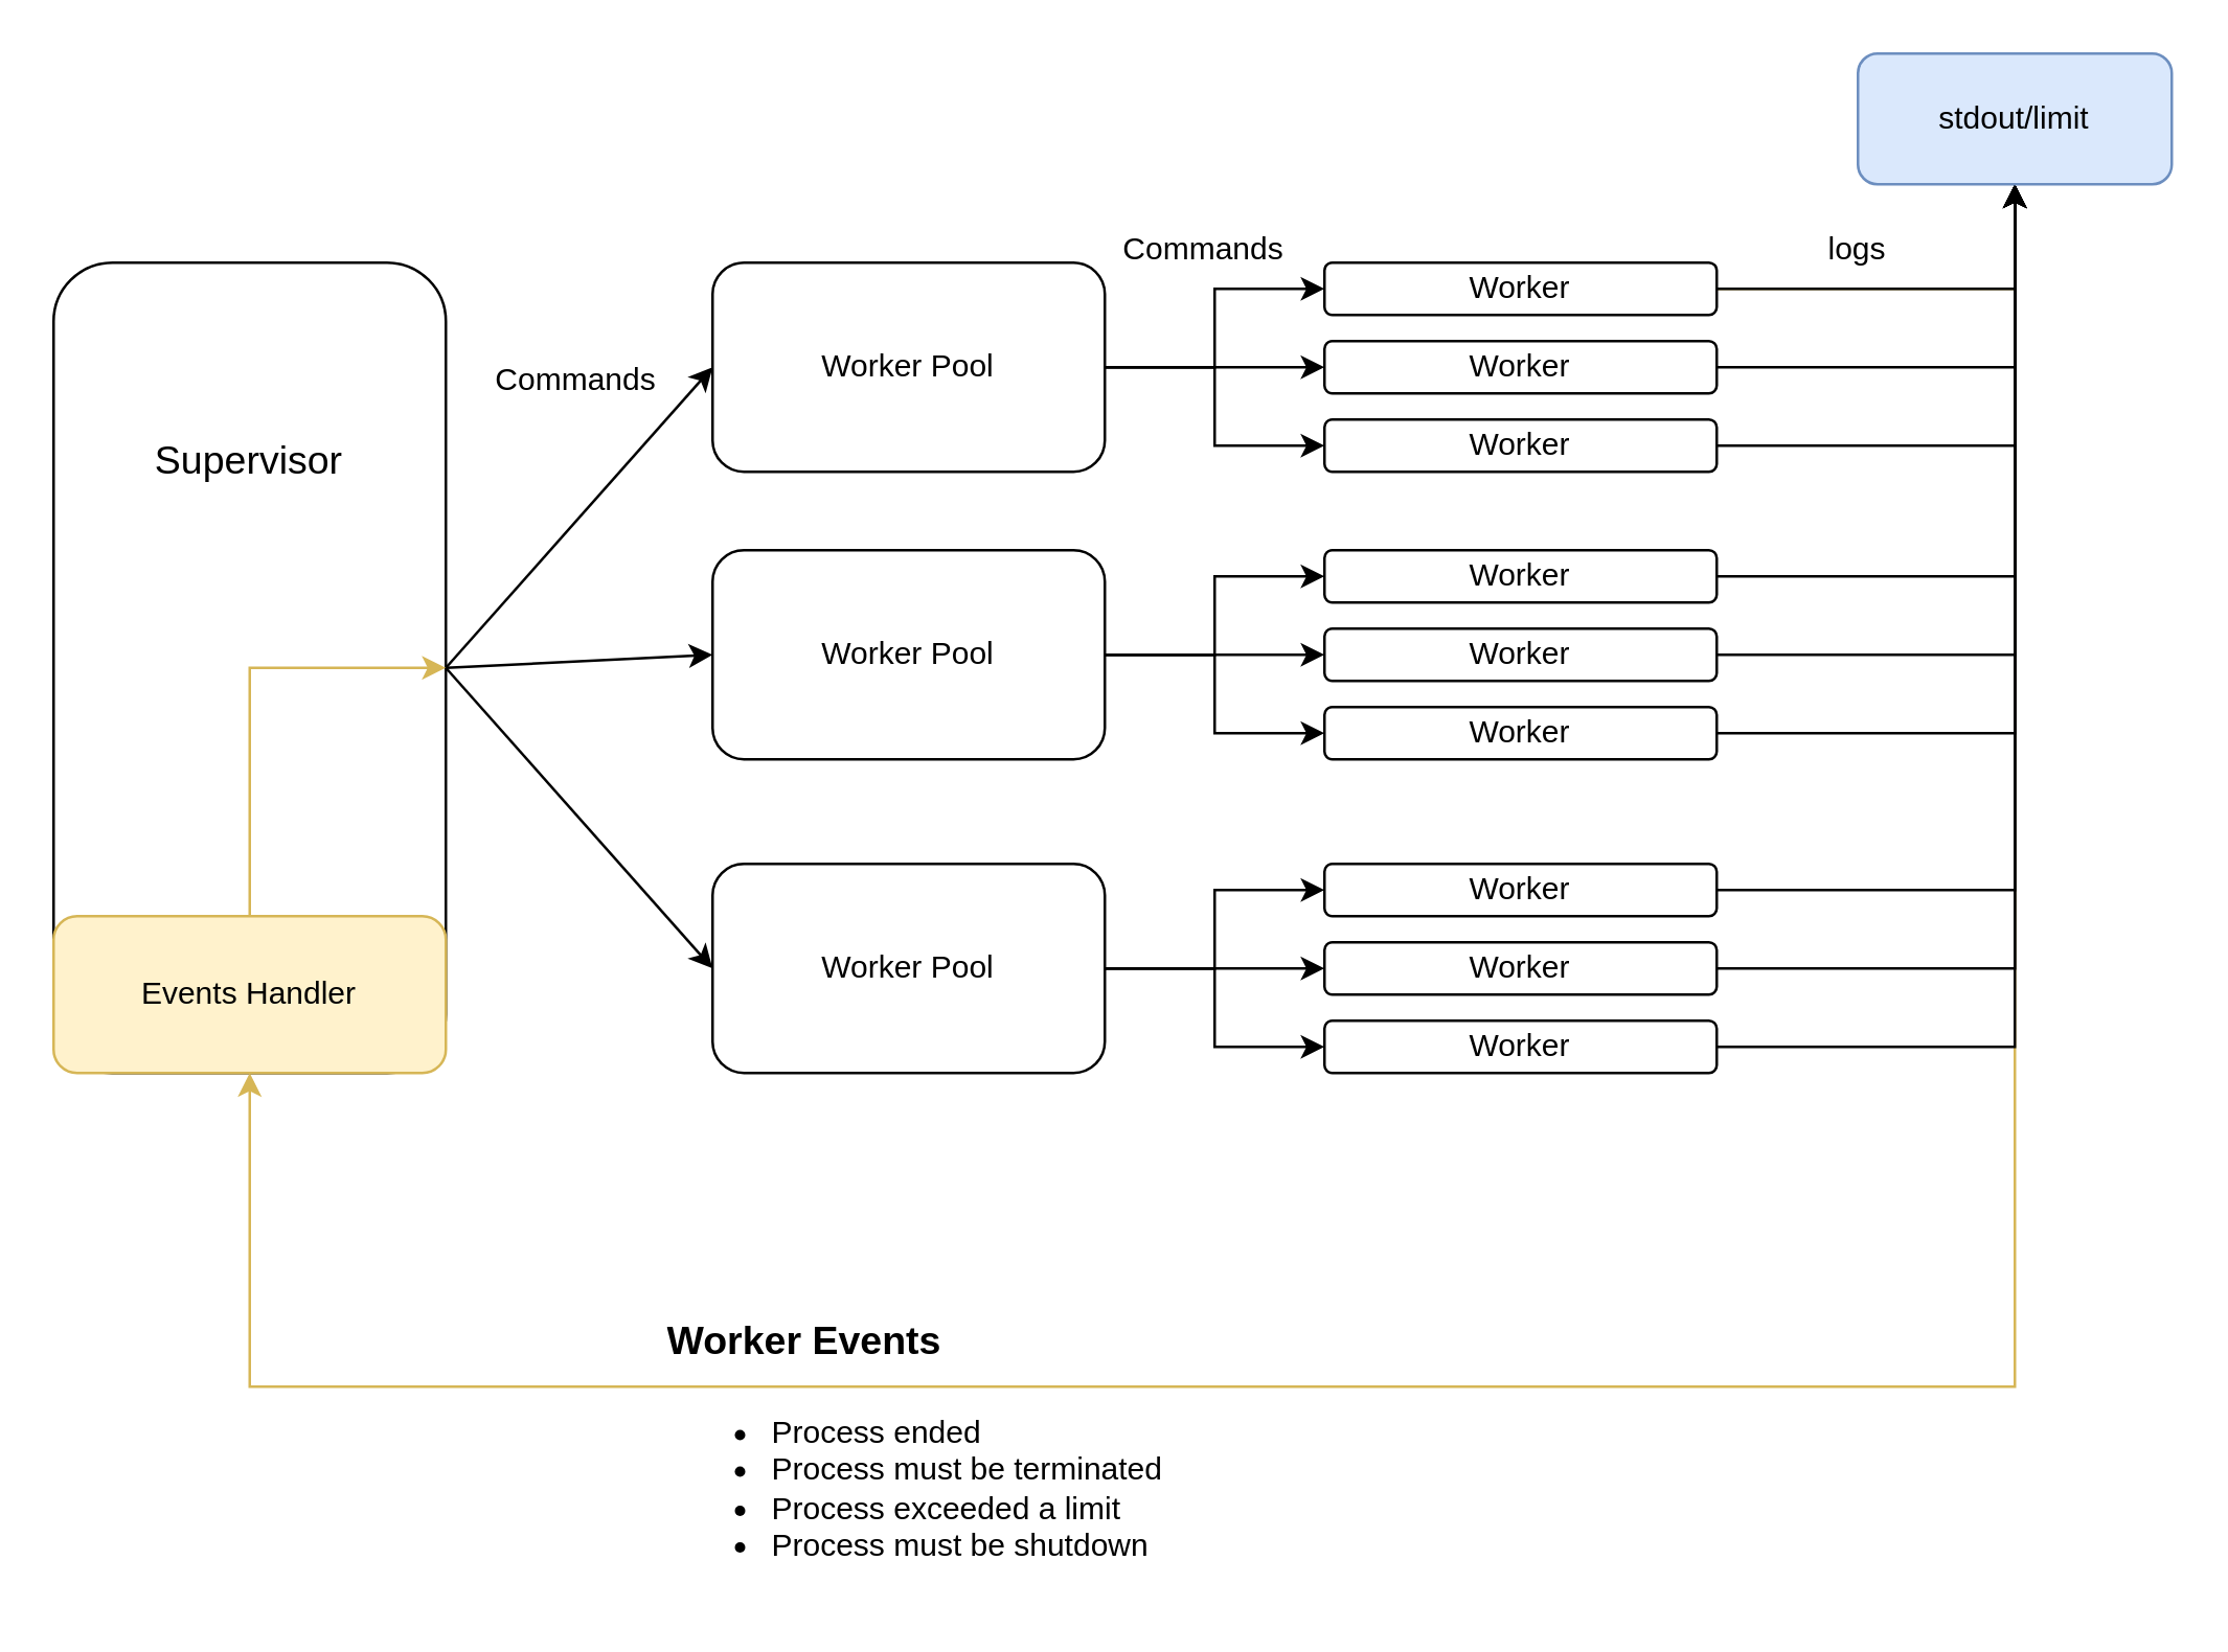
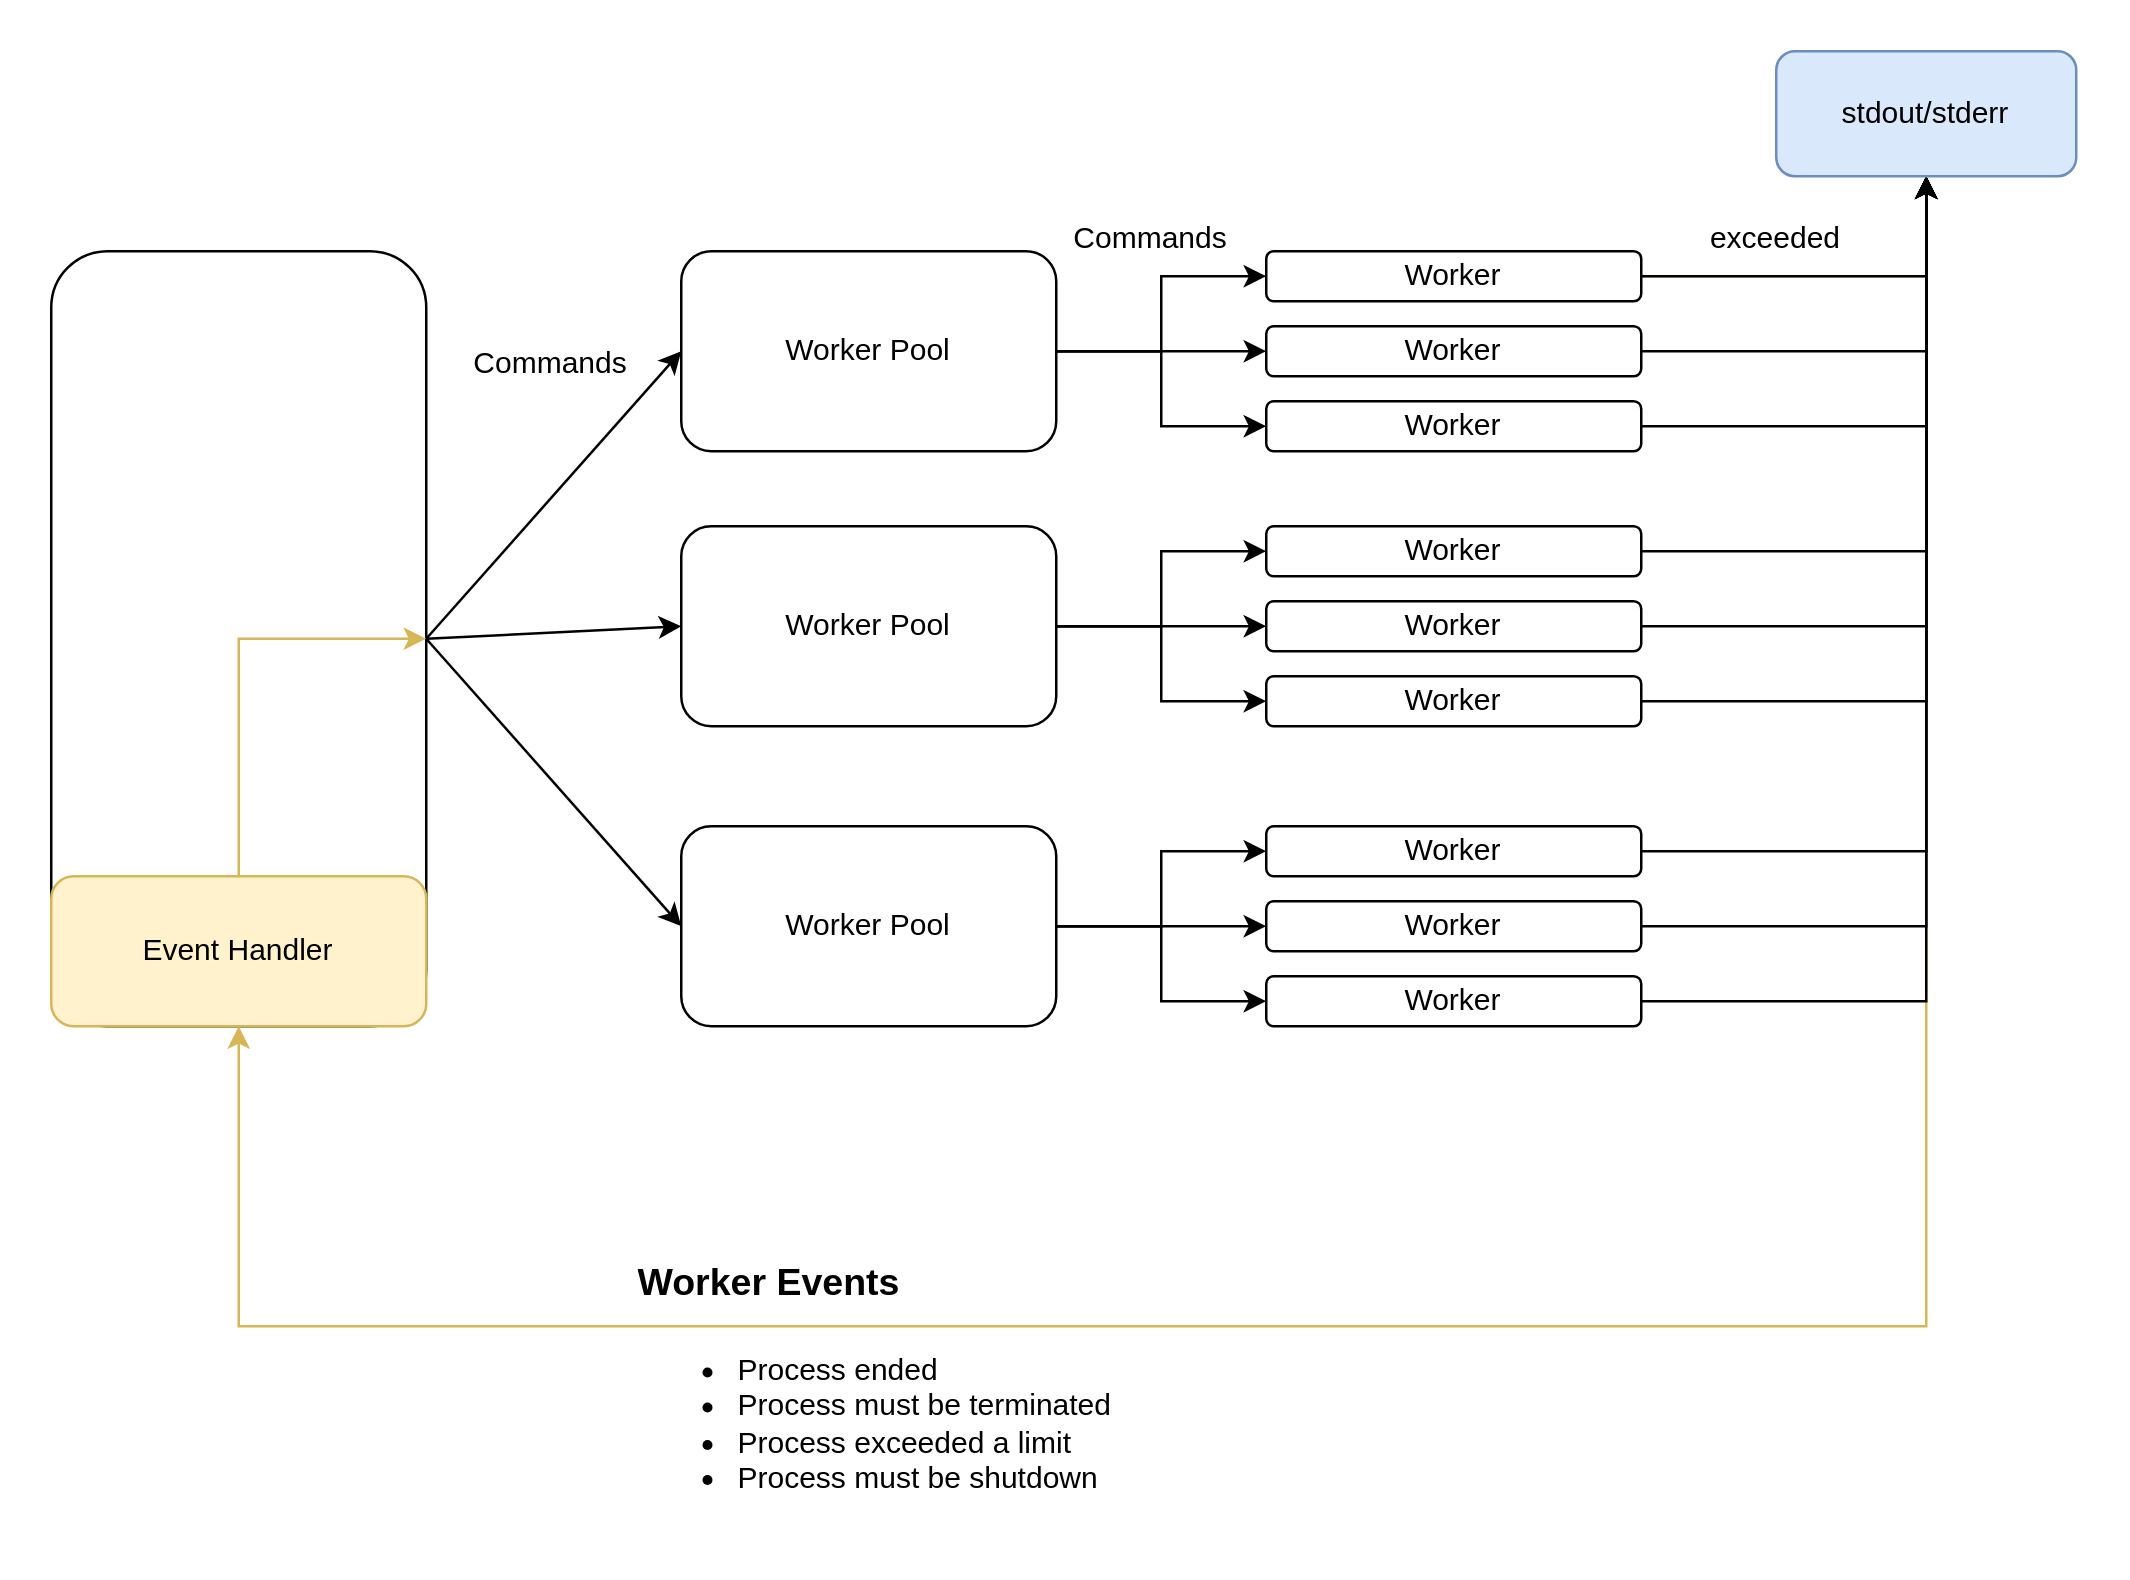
- <mxCell id="38" value="stdout/limit" style="rounded=1;whiteSpace=wrap;html=1;fillColor=#dae8fc;strokeColor=#6c8ebf;" vertex="1" parent="1"><mxGeometry x="710" y="20" width="120" height="50" as="geometry" /></mxCell>
+ <mxCell id="38" value="stdout/stderr" style="rounded=1;whiteSpace=wrap;html=1;fillColor=#dae8fc;strokeColor=#6c8ebf;" vertex="1" parent="1"><mxGeometry x="710" y="20" width="120" height="50" as="geometry" /></mxCell>
- <mxCell id="41" value="logs" style="text;html=1;strokeColor=none;fillColor=none;align=center;verticalAlign=middle;whiteSpace=wrap;rounded=0;" vertex="1" parent="1"><mxGeometry x="670" y="80" width="80" height="30" as="geometry" /></mxCell>
+ <mxCell id="41" value="exceeded" style="text;html=1;strokeColor=none;fillColor=none;align=center;verticalAlign=middle;whiteSpace=wrap;rounded=0;" vertex="1" parent="1"><mxGeometry x="670" y="80" width="80" height="30" as="geometry" /></mxCell>
- <mxCell id="44" value="Supervisor" style="text;html=1;strokeColor=none;fillColor=none;align=center;verticalAlign=middle;whiteSpace=wrap;rounded=0;fontSize=15;" vertex="1" parent="1"><mxGeometry x="50" y="160" width="90" height="30" as="geometry" /></mxCell>
- <mxCell id="40" value="Events Handler" style="rounded=1;whiteSpace=wrap;html=1;fillColor=#fff2cc;strokeColor=#d6b656;" vertex="1" parent="1"><mxGeometry x="20" y="350" width="150" height="60" as="geometry" /></mxCell>
+ <mxCell id="40" value="Event Handler" style="rounded=1;whiteSpace=wrap;html=1;fillColor=#fff2cc;strokeColor=#d6b656;" vertex="1" parent="1"><mxGeometry x="20" y="350" width="150" height="60" as="geometry" /></mxCell>
